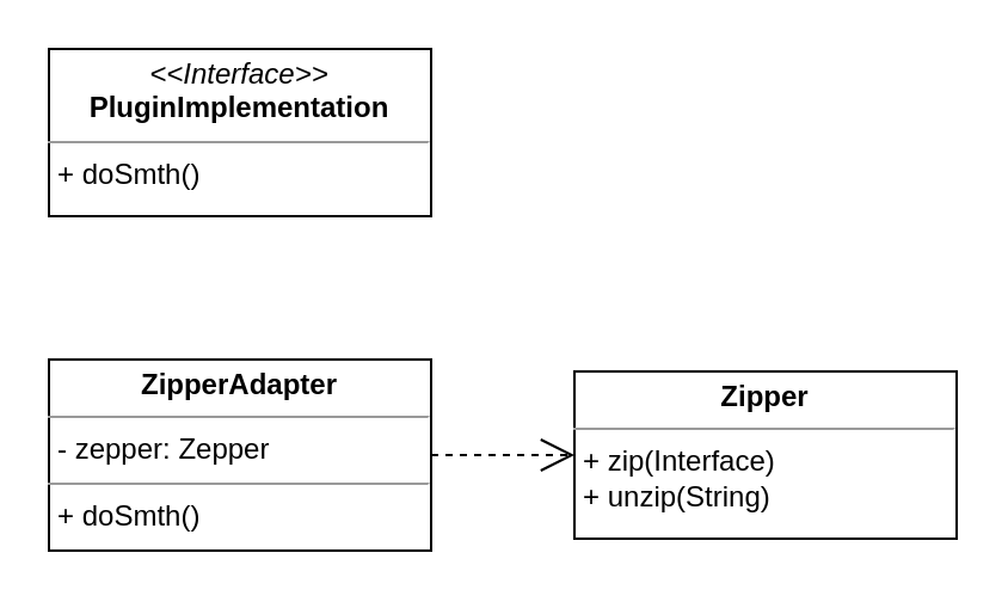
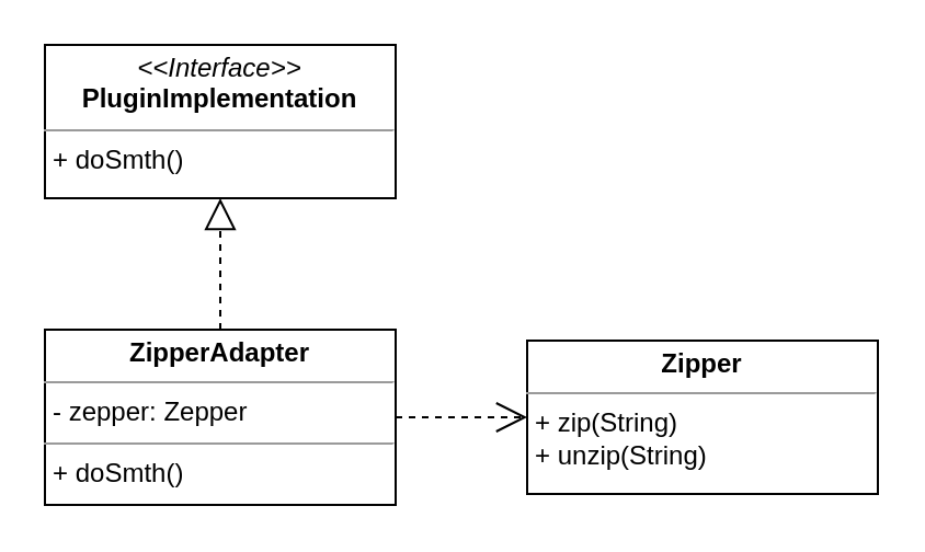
+ <mxCell id="4" value="" style="endArrow=block;dashed=1;endFill=0;endSize=12;html=1;rounded=0;exitX=0.5;exitY=0;exitDx=0;exitDy=0;entryX=0.5;entryY=1;entryDx=0;entryDy=0;" edge="1" parent="1" source="3" target="2"><mxGeometry width="160" relative="1" as="geometry"><mxPoint x="30" y="80" as="sourcePoint" /><mxPoint x="190" y="80" as="targetPoint" /></mxGeometry></mxCell>
- <mxCell id="5" value="&lt;p style=&quot;margin:0px;margin-top:4px;text-align:center;&quot;&gt;&lt;b&gt;Zipper&lt;/b&gt;&lt;/p&gt;&lt;hr size=&quot;1&quot;&gt;&lt;p style=&quot;margin:0px;margin-left:4px;&quot;&gt;+ zip(Interface)&lt;br&gt;&lt;/p&gt;&lt;p style=&quot;margin:0px;margin-left:4px;&quot;&gt;+ unzip(String)&lt;br&gt;&lt;/p&gt;" style="verticalAlign=top;align=left;overflow=fill;fontSize=12;fontFamily=Helvetica;html=1;" vertex="1" parent="1"><mxGeometry x="240" y="155" width="160" height="70" as="geometry" /></mxCell>
+ <mxCell id="5" value="&lt;p style=&quot;margin:0px;margin-top:4px;text-align:center;&quot;&gt;&lt;b&gt;Zipper&lt;/b&gt;&lt;/p&gt;&lt;hr size=&quot;1&quot;&gt;&lt;p style=&quot;margin:0px;margin-left:4px;&quot;&gt;+ zip(String)&lt;br&gt;&lt;/p&gt;&lt;p style=&quot;margin:0px;margin-left:4px;&quot;&gt;+ unzip(String)&lt;br&gt;&lt;/p&gt;" style="verticalAlign=top;align=left;overflow=fill;fontSize=12;fontFamily=Helvetica;html=1;" vertex="1" parent="1"><mxGeometry x="240" y="155" width="160" height="70" as="geometry" /></mxCell>
